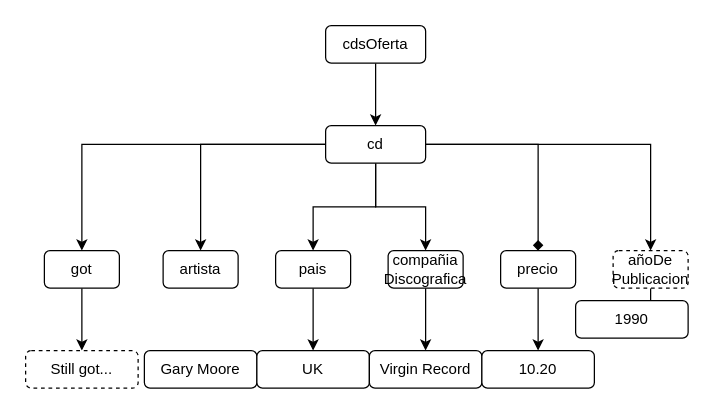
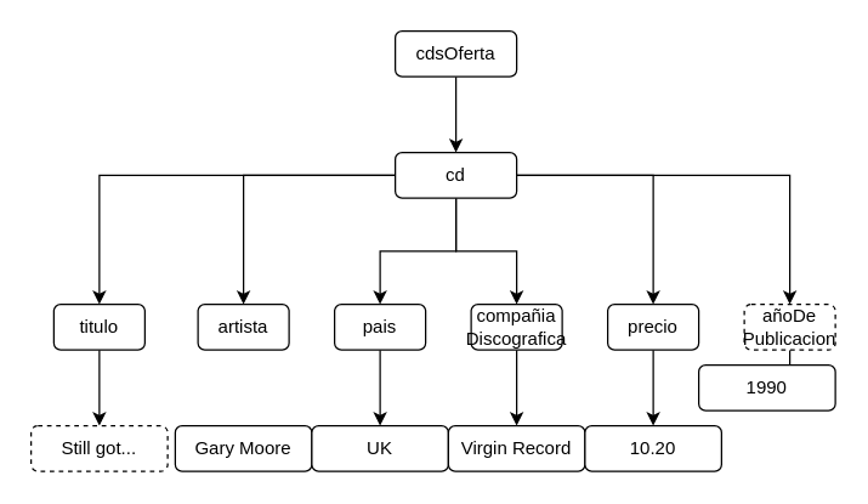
- <mxCell id="6" style="edgeStyle=orthogonalEdgeStyle;rounded=0;orthogonalLoop=1;jettySize=auto;html=1;entryX=0.5;entryY=0;entryDx=0;entryDy=0;endArrow=diamond;" edge="1" parent="1" source="8" target="14"><mxGeometry relative="1" as="geometry" /></mxCell>
+ <mxCell id="6" style="edgeStyle=orthogonalEdgeStyle;rounded=0;orthogonalLoop=1;jettySize=auto;html=1;entryX=0.5;entryY=0;entryDx=0;entryDy=0;" edge="1" parent="1" source="8" target="14"><mxGeometry relative="1" as="geometry" /></mxCell>
- <mxCell id="19" value="got" style="rounded=1;whiteSpace=wrap;html=1;" vertex="1" parent="1"><mxGeometry x="35" y="200" width="60" height="30" as="geometry" /></mxCell>
+ <mxCell id="19" value="titulo" style="rounded=1;whiteSpace=wrap;html=1;" vertex="1" parent="1"><mxGeometry x="35" y="200" width="60" height="30" as="geometry" /></mxCell>
